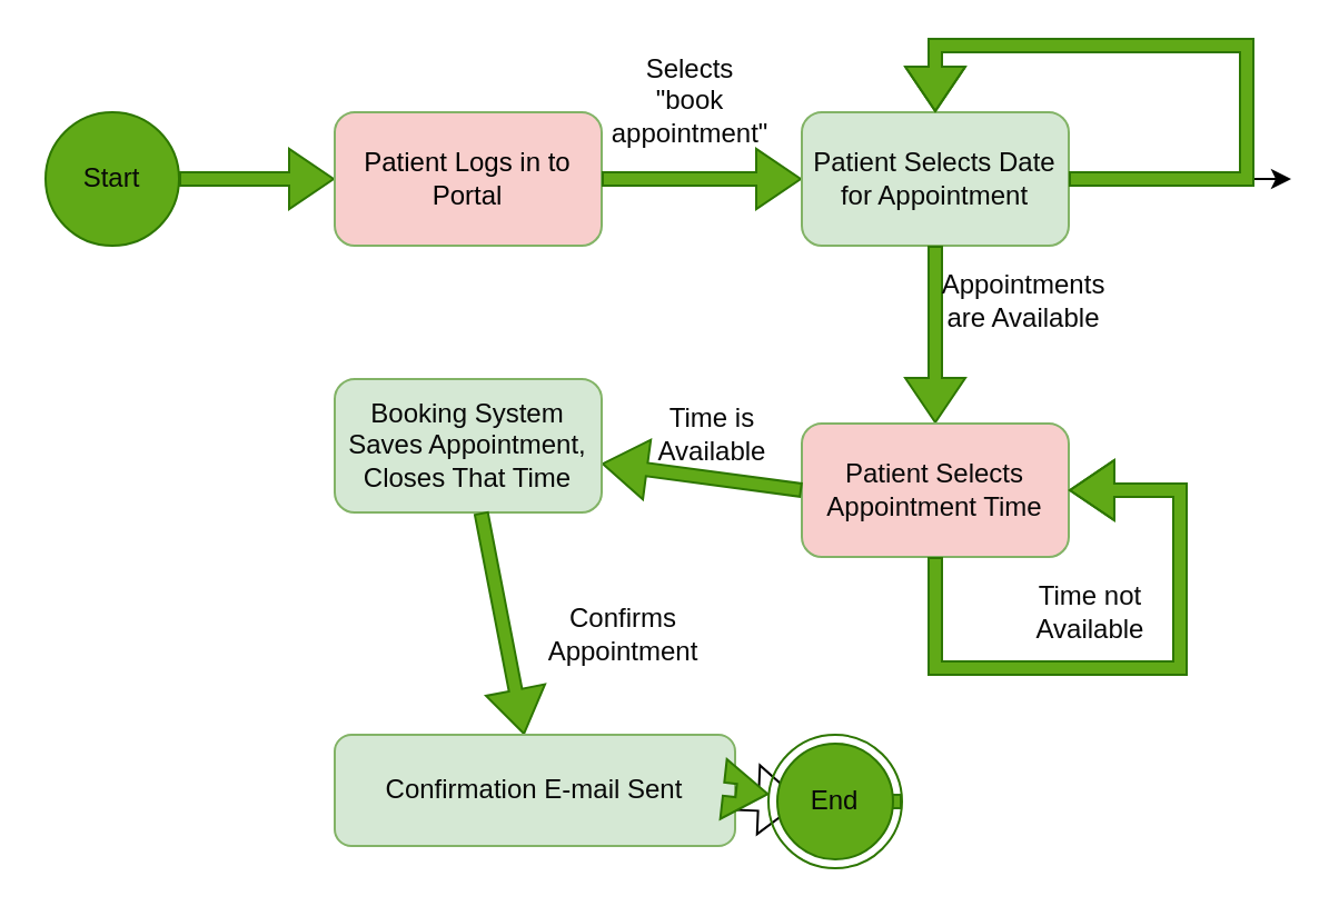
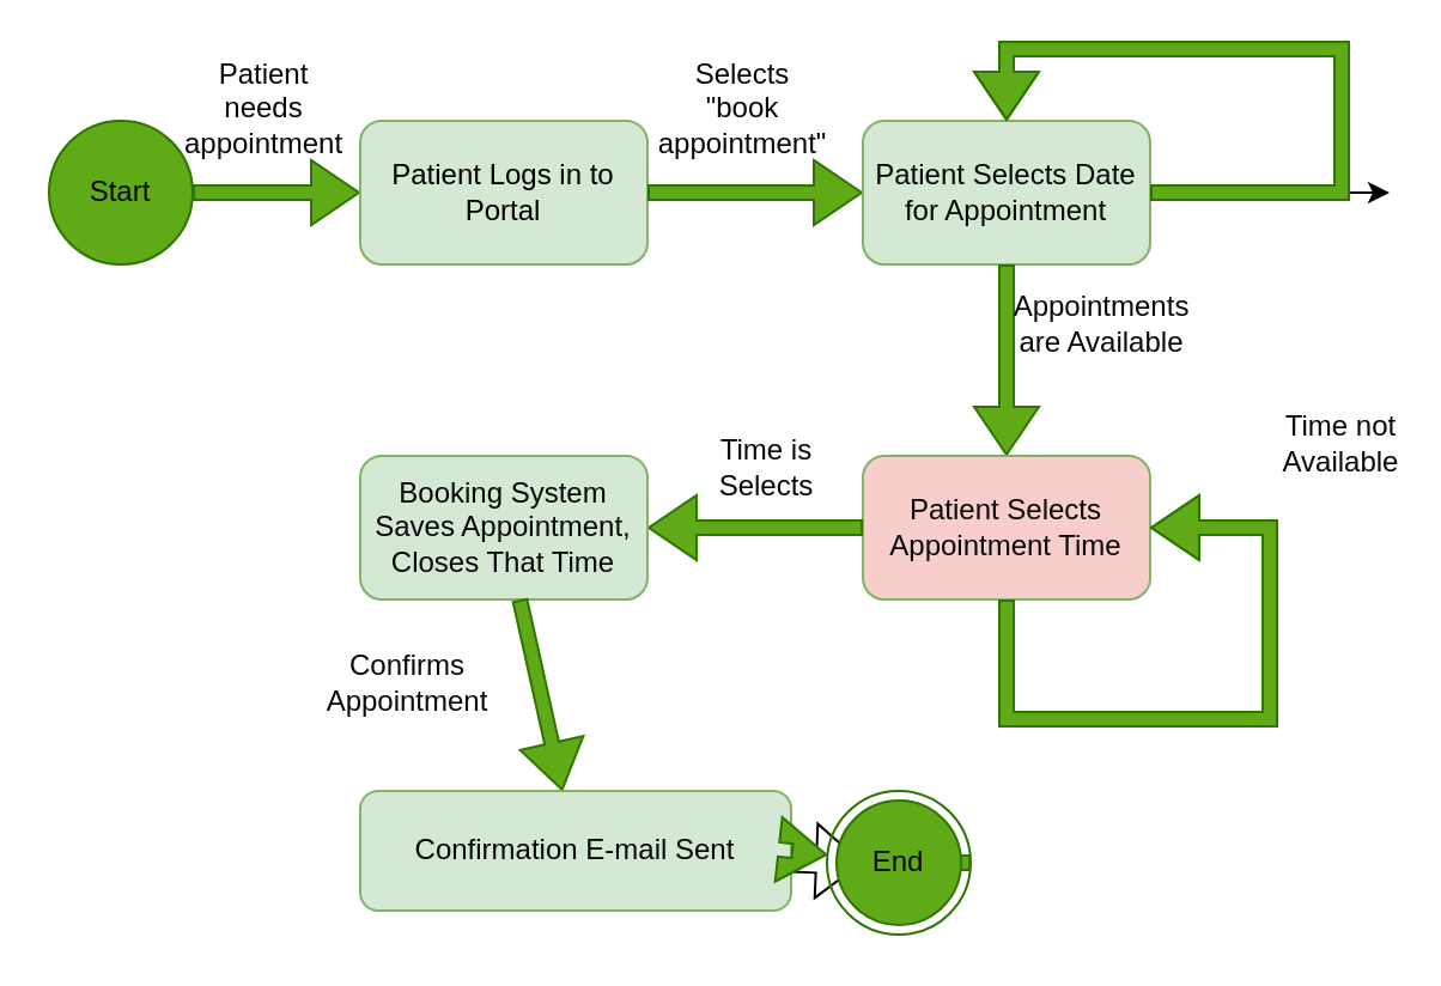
+ <mxCell id="15" value="&lt;font color=&quot;#080808&quot;&gt;Patient needs appointment&lt;/font&gt;" style="text;html=1;strokeColor=none;fillColor=none;align=center;verticalAlign=middle;whiteSpace=wrap;rounded=0;" vertex="1" parent="1"><mxGeometry x="80" y="30" width="60" height="30" as="geometry" /></mxCell>
- <mxCell id="4" value="Patient Logs in to Portal" style="rounded=1;whiteSpace=wrap;html=1;fillColor=#f8cecc;strokeColor=#82b366;fontColor=#000000;" vertex="1" parent="1"><mxGeometry x="150" y="50" width="120" height="60" as="geometry" /></mxCell>
+ <mxCell id="4" value="Patient Logs in to Portal" style="rounded=1;whiteSpace=wrap;html=1;fillColor=#d5e8d4;strokeColor=#82b366;fontColor=#000000;" vertex="1" parent="1"><mxGeometry x="150" y="50" width="120" height="60" as="geometry" /></mxCell>
- <mxCell id="18" value="Time is Available" style="text;html=1;strokeColor=none;fillColor=none;align=center;verticalAlign=middle;whiteSpace=wrap;rounded=0;fontColor=#080808;" vertex="1" parent="1"><mxGeometry x="290" y="180" width="60" height="30" as="geometry" /></mxCell>
+ <mxCell id="18" value="Time is Selects" style="text;html=1;strokeColor=none;fillColor=none;align=center;verticalAlign=middle;whiteSpace=wrap;rounded=0;fontColor=#080808;" vertex="1" parent="1"><mxGeometry x="290" y="180" width="60" height="30" as="geometry" /></mxCell>
- <mxCell id="12" value="&lt;font color=&quot;#080808&quot;&gt;Booking System Saves Appointment, Closes That Time&lt;/font&gt;" style="rounded=1;whiteSpace=wrap;html=1;fillColor=#d5e8d4;strokeColor=#82b366;" vertex="1" parent="1"><mxGeometry x="150" y="170" width="120" height="60" as="geometry" /></mxCell>
+ <mxCell id="12" value="&lt;font color=&quot;#080808&quot;&gt;Booking System Saves Appointment, Closes That Time&lt;/font&gt;" style="rounded=1;whiteSpace=wrap;html=1;fillColor=#d5e8d4;strokeColor=#82b366;" vertex="1" parent="1"><mxGeometry x="150" y="190" width="120" height="60" as="geometry" /></mxCell>
- <mxCell id="20" value="Time not Available" style="text;html=1;strokeColor=none;fillColor=none;align=center;verticalAlign=middle;whiteSpace=wrap;rounded=0;fontColor=#080808;" vertex="1" parent="1"><mxGeometry x="460" y="260" width="60" height="30" as="geometry" /></mxCell>
+ <mxCell id="20" value="Time not Available" style="text;html=1;strokeColor=none;fillColor=none;align=center;verticalAlign=middle;whiteSpace=wrap;rounded=0;fontColor=#080808;" vertex="1" parent="1"><mxGeometry x="530" y="170" width="60" height="30" as="geometry" /></mxCell>
- <mxCell id="21" value="Confirms Appointment" style="text;html=1;strokeColor=none;fillColor=none;align=center;verticalAlign=middle;whiteSpace=wrap;rounded=0;fontColor=#080808;" vertex="1" parent="1"><mxGeometry x="250" y="270" width="60" height="30" as="geometry" /></mxCell>
+ <mxCell id="21" value="Confirms Appointment" style="text;html=1;strokeColor=none;fillColor=none;align=center;verticalAlign=middle;whiteSpace=wrap;rounded=0;fontColor=#080808;" vertex="1" parent="1"><mxGeometry x="140" y="270" width="60" height="30" as="geometry" /></mxCell>
